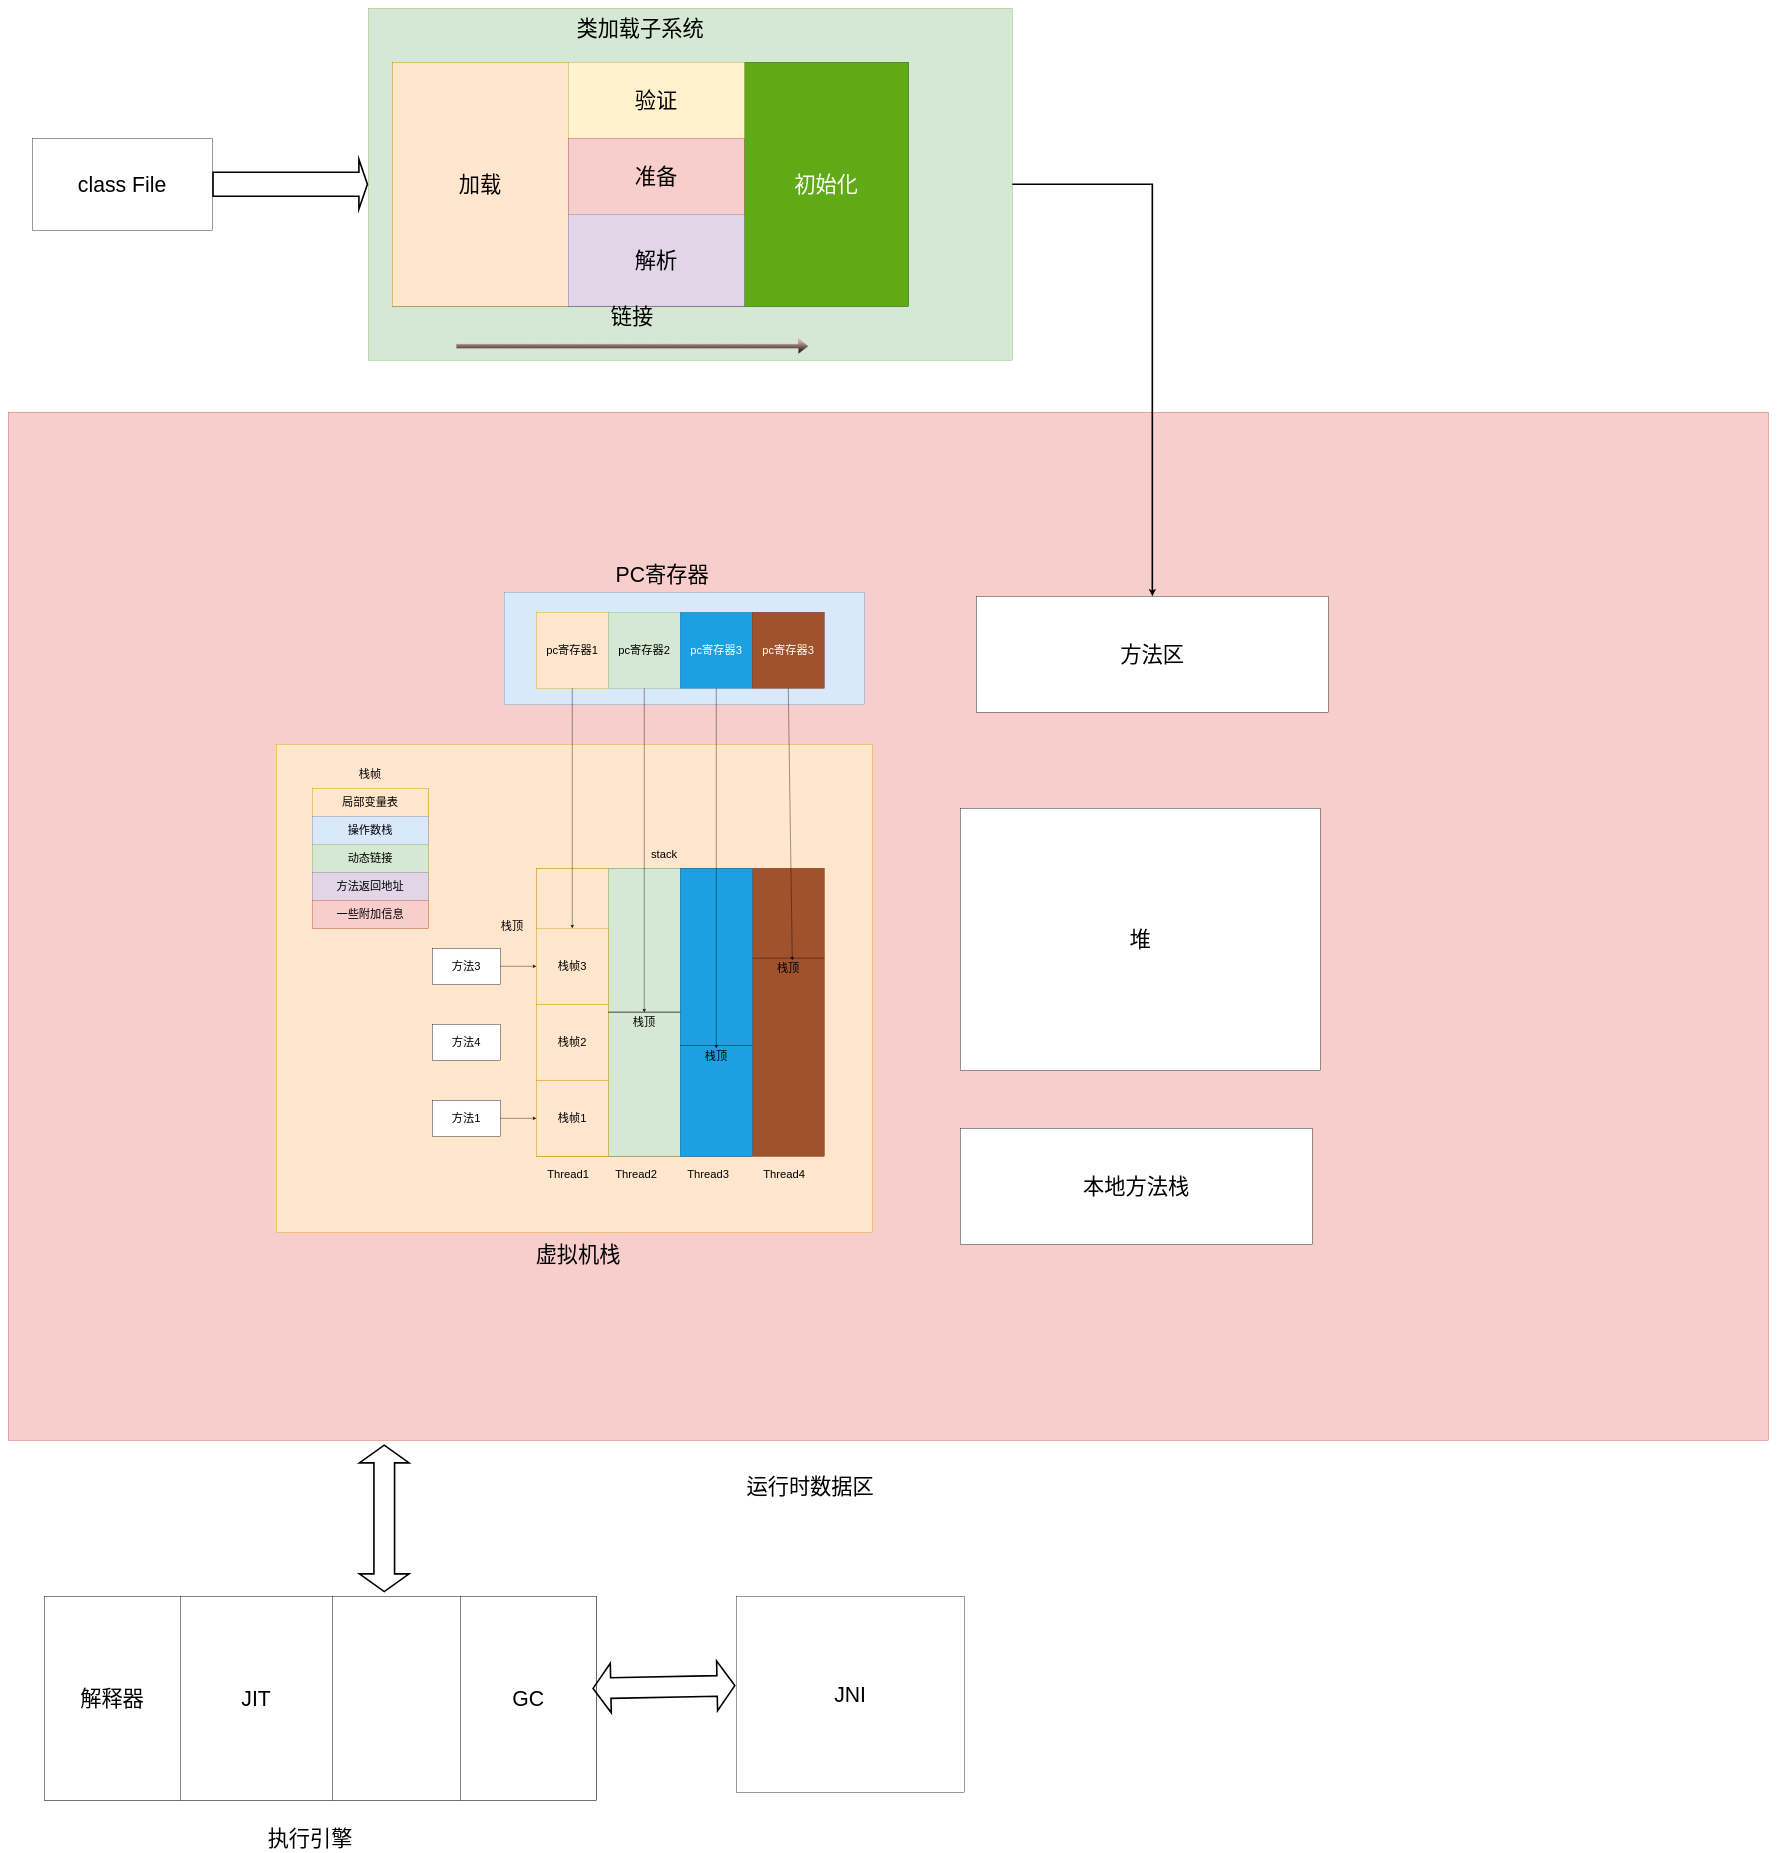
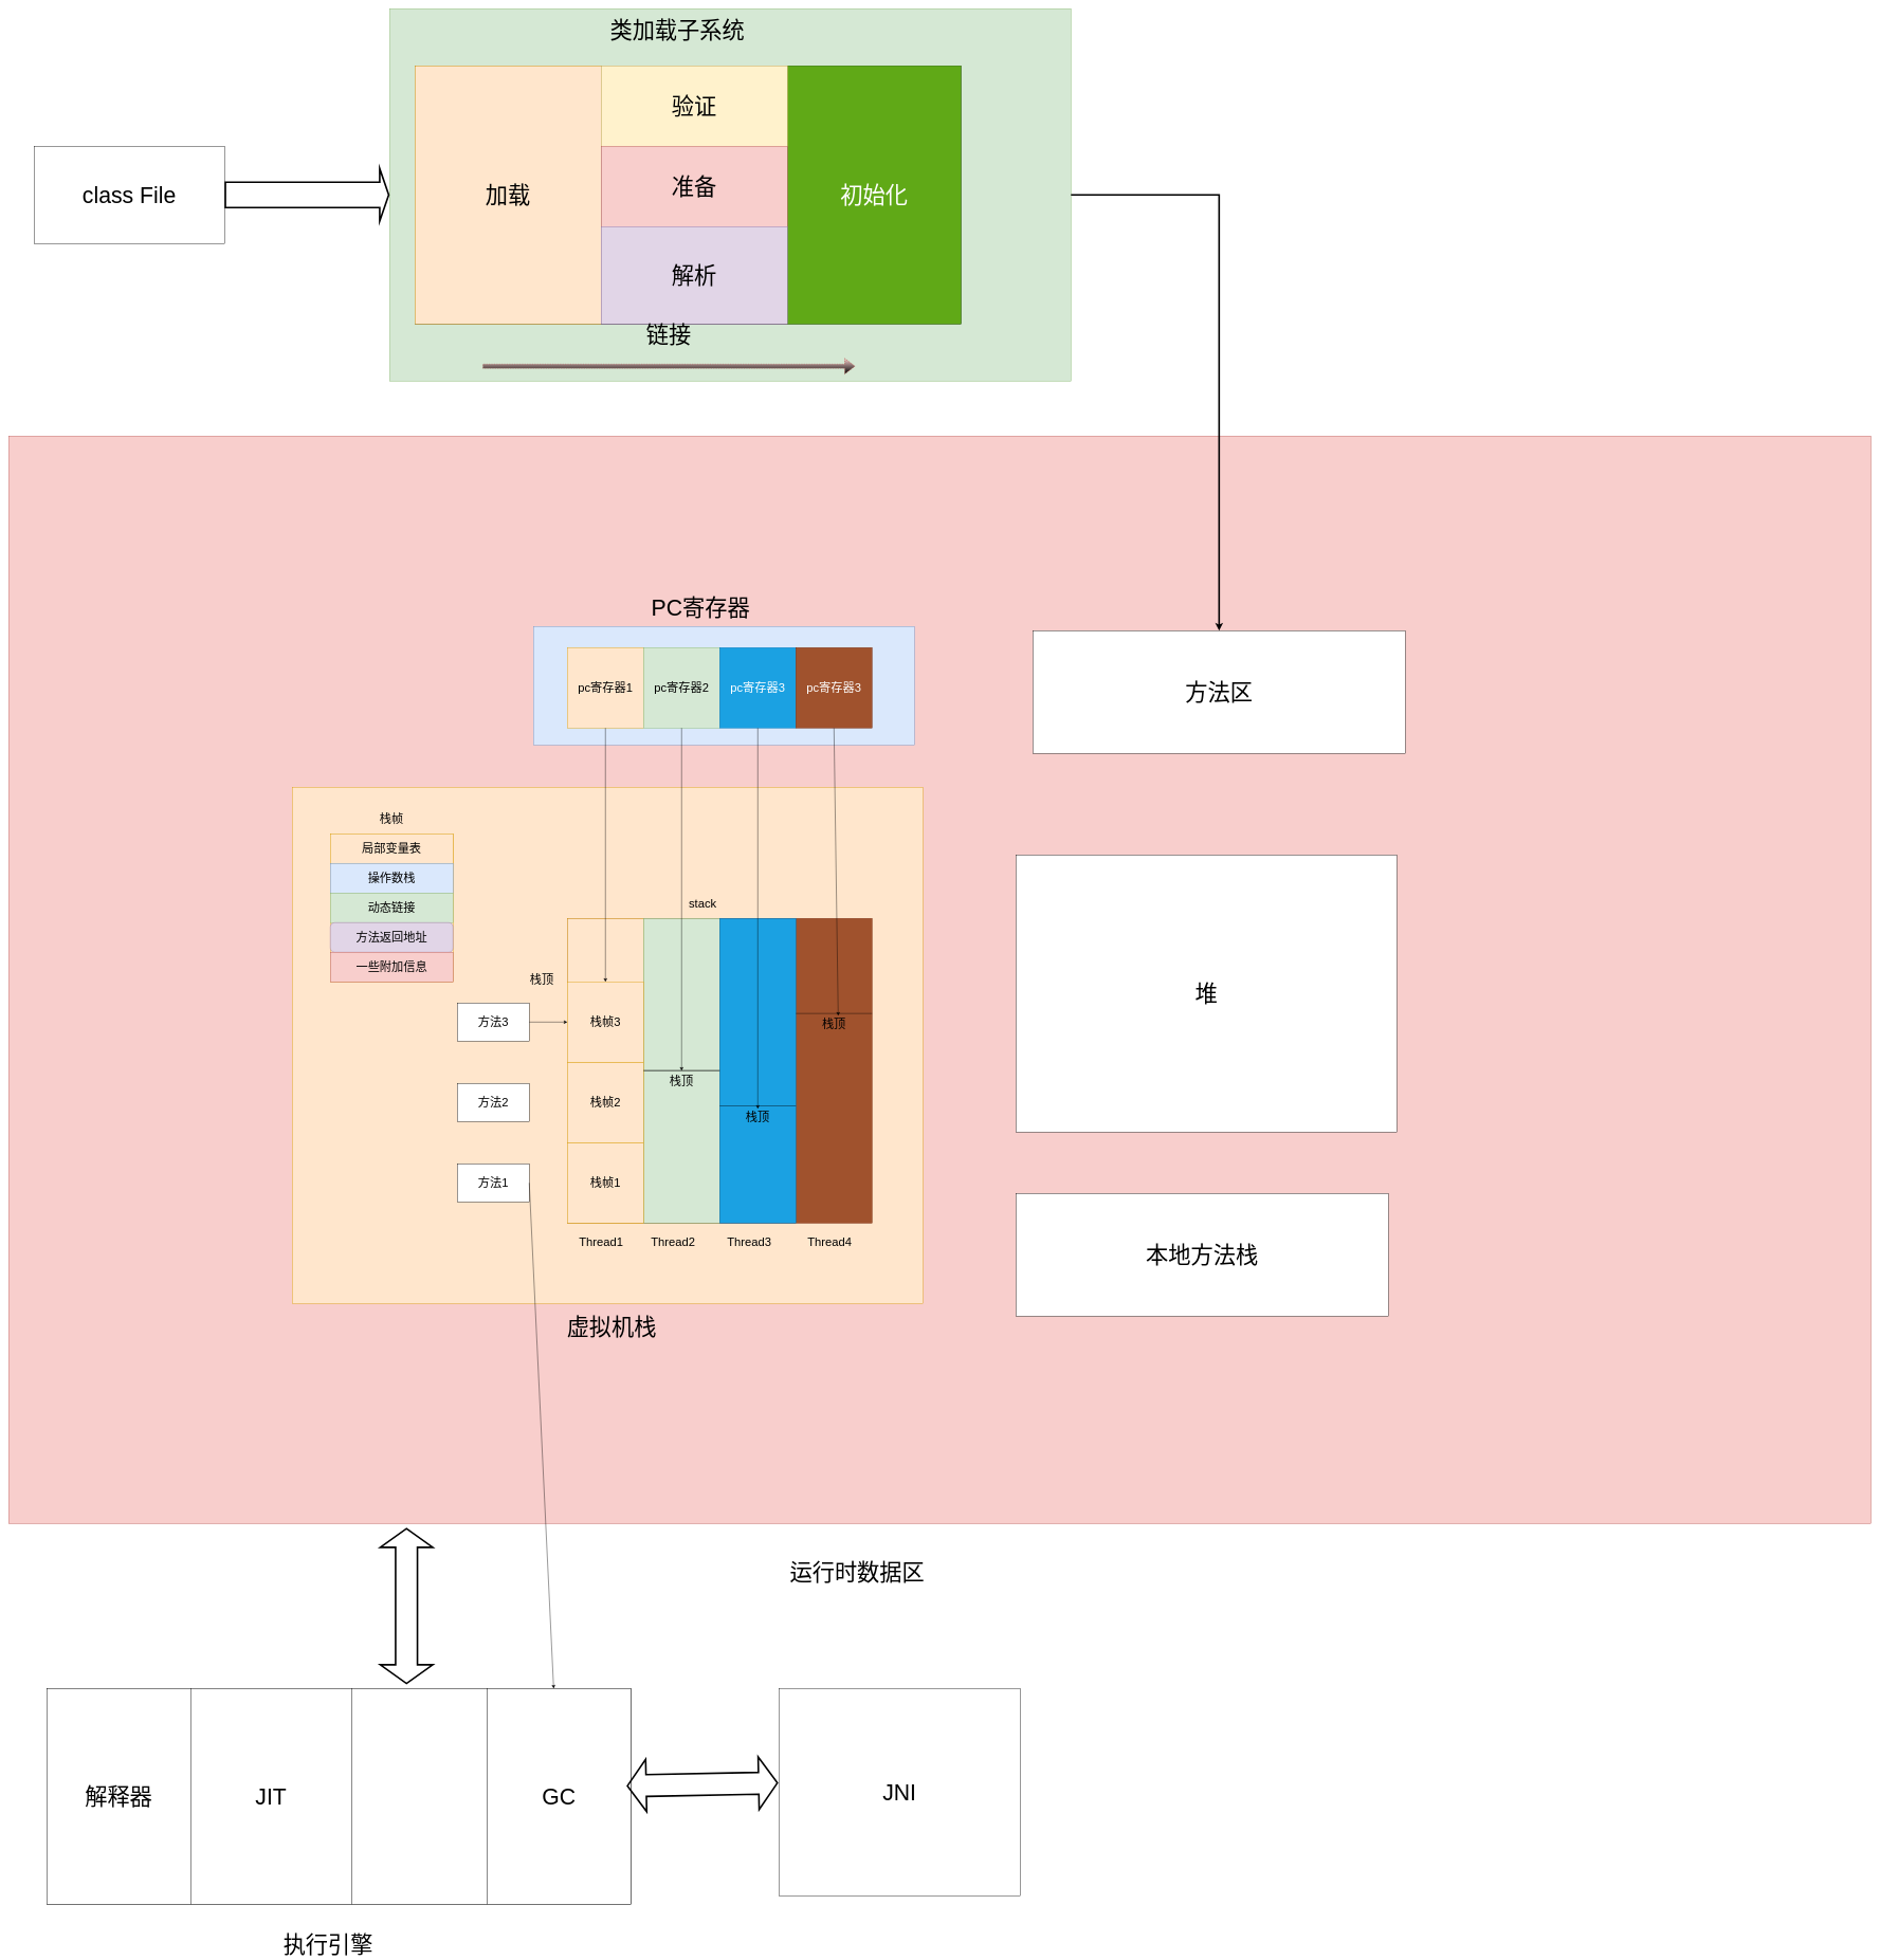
- <mxCell id="43" value="方法返回地址" style="rounded=0;whiteSpace=wrap;html=1;fontSize=28;fillColor=#e1d5e7;strokeColor=#9673a6;" vertex="1" parent="1"><mxGeometry x="780" y="2180" width="290" height="70" as="geometry" /></mxCell>
+ <mxCell id="43" value="方法返回地址" style="whiteSpace=wrap;html=1;fontSize=28;fillColor=#e1d5e7;strokeColor=#9673a6;rounded=1;" vertex="1" parent="1"><mxGeometry x="780" y="2180" width="290" height="70" as="geometry" /></mxCell>
- <mxCell id="15" value="方法4" style="rounded=0;whiteSpace=wrap;html=1;fontSize=28;" vertex="1" parent="1"><mxGeometry x="1080" y="2560" width="170" height="90" as="geometry" /></mxCell>
+ <mxCell id="15" value="方法2" style="rounded=0;whiteSpace=wrap;html=1;fontSize=28;" vertex="1" parent="1"><mxGeometry x="1080" y="2560" width="170" height="90" as="geometry" /></mxCell>
- <mxCell id="17" value="" style="endArrow=classic;html=1;rounded=0;fontSize=28;exitX=1;exitY=0.5;exitDx=0;exitDy=0;entryX=0;entryY=0.5;entryDx=0;entryDy=0;" edge="1" parent="1" source="14" target="11"><mxGeometry width="50" height="50" relative="1" as="geometry"><mxPoint x="1610" y="2630" as="sourcePoint" /><mxPoint x="1660" y="2580" as="targetPoint" /></mxGeometry></mxCell>
+ <mxCell id="17" value="" style="endArrow=classic;html=1;rounded=0;fontSize=28;exitX=1;exitY=0.5;exitDx=0;exitDy=0;" edge="1" parent="1" source="14" target="68"><mxGeometry width="50" height="50" relative="1" as="geometry"><mxPoint x="1610" y="2630" as="sourcePoint" /><mxPoint x="1660" y="2580" as="targetPoint" /></mxGeometry></mxCell>
